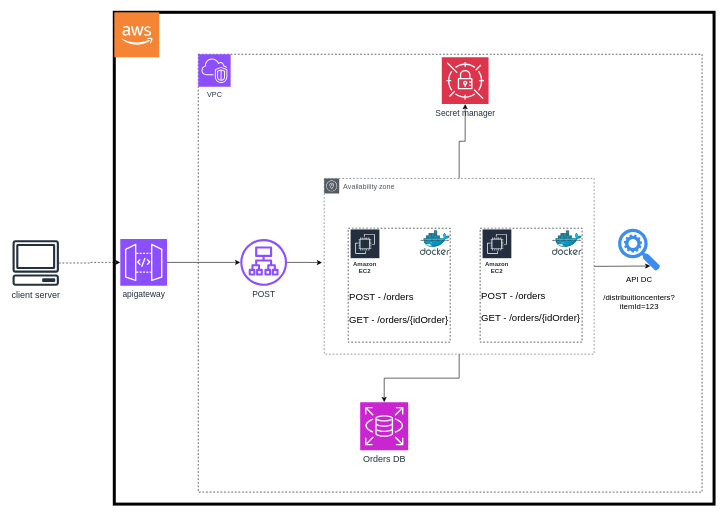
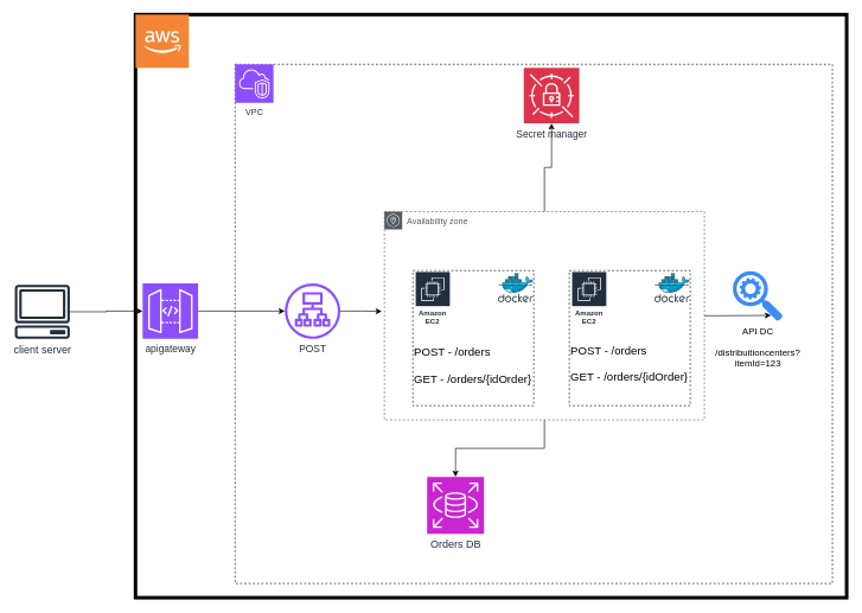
- <mxCell id="13" style="edgeStyle=orthogonalEdgeStyle;rounded=0;orthogonalLoop=1;jettySize=auto;html=1;entryX=0;entryY=0.5;entryDx=0;entryDy=0;entryPerimeter=0;dashed=1;" parent="1" source="10" target="9" edge="1"><mxGeometry relative="1" as="geometry" /></mxCell>
+ <mxCell id="13" style="edgeStyle=orthogonalEdgeStyle;rounded=0;orthogonalLoop=1;jettySize=auto;html=1;entryX=0;entryY=0.5;entryDx=0;entryDy=0;entryPerimeter=0;" parent="1" source="10" target="9" edge="1"><mxGeometry relative="1" as="geometry" /></mxCell>
